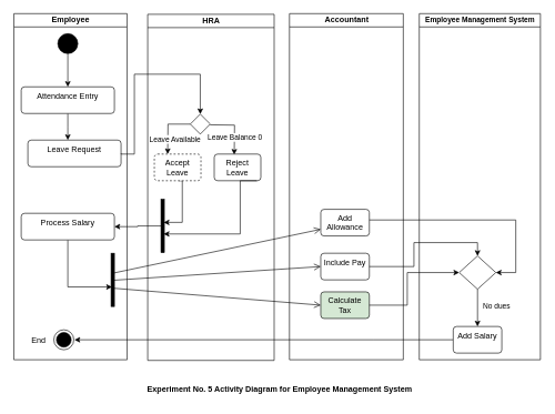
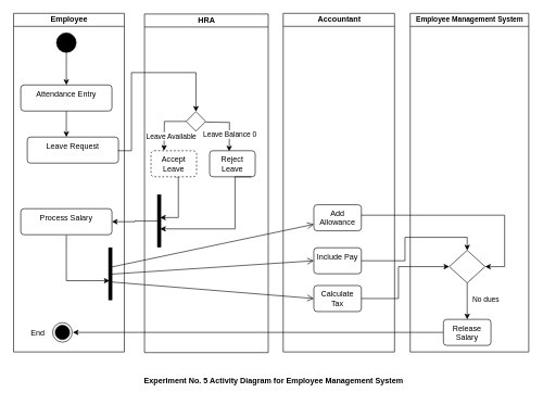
- <mxCell id="21" value="Calculate Tax" style="html=1;align=center;verticalAlign=top;rounded=1;absoluteArcSize=1;arcSize=10;dashed=0;whiteSpace=wrap;fillColor=#d5e8d4;" parent="18" vertex="1"><mxGeometry x="47" y="418" width="73" height="40" as="geometry" /></mxCell>
+ <mxCell id="21" value="Calculate Tax" style="html=1;align=center;verticalAlign=top;rounded=1;absoluteArcSize=1;arcSize=10;dashed=0;whiteSpace=wrap;" parent="18" vertex="1"><mxGeometry x="47" y="418" width="73" height="40" as="geometry" /></mxCell>
- <mxCell id="8" value="Add Salary" style="html=1;align=center;verticalAlign=top;rounded=1;absoluteArcSize=1;arcSize=10;dashed=0;whiteSpace=wrap;" parent="3" vertex="1"><mxGeometry x="51" y="470" width="73" height="40" as="geometry" /></mxCell>
+ <mxCell id="8" value="Release Salary" style="html=1;align=center;verticalAlign=top;rounded=1;absoluteArcSize=1;arcSize=10;dashed=0;whiteSpace=wrap;" parent="3" vertex="1"><mxGeometry x="51" y="470" width="73" height="40" as="geometry" /></mxCell>
